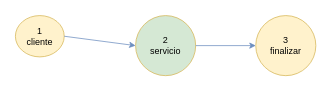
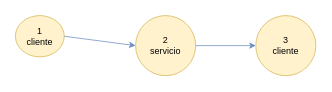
- <mxCell id="3" value="2&lt;br&gt;servicio" style="ellipse;whiteSpace=wrap;html=1;aspect=fixed;fillColor=#d5e8d4;strokeColor=#d6b656;" parent="1" vertex="1"><mxGeometry x="180" y="20" width="80" height="80" as="geometry" /></mxCell>
+ <mxCell id="3" value="2&lt;br&gt;servicio" style="ellipse;whiteSpace=wrap;html=1;aspect=fixed;fillColor=#fff2cc;strokeColor=#d6b656;" parent="1" vertex="1"><mxGeometry x="180" y="20" width="80" height="80" as="geometry" /></mxCell>
- <mxCell id="4" value="3&lt;br&gt;finalizar" style="ellipse;whiteSpace=wrap;html=1;aspect=fixed;fillColor=#fff2cc;strokeColor=#d6b656;" parent="1" vertex="1"><mxGeometry x="340" y="20" width="80" height="80" as="geometry" /></mxCell>
+ <mxCell id="4" value="3&lt;br&gt;cliente" style="ellipse;whiteSpace=wrap;html=1;aspect=fixed;fillColor=#fff2cc;strokeColor=#d6b656;" parent="1" vertex="1"><mxGeometry x="340" y="20" width="80" height="80" as="geometry" /></mxCell>
